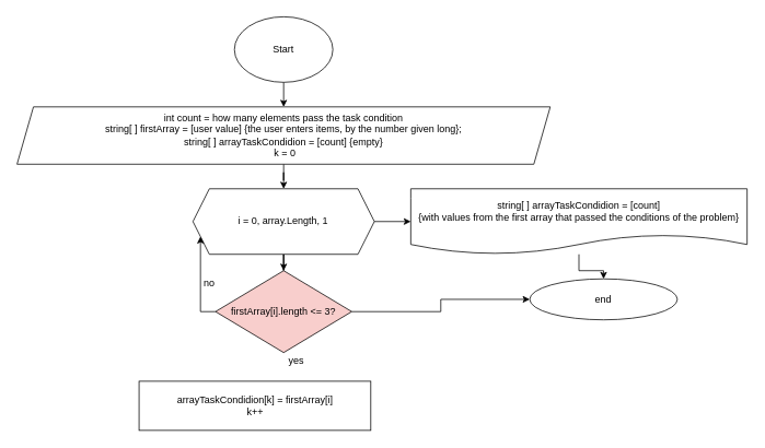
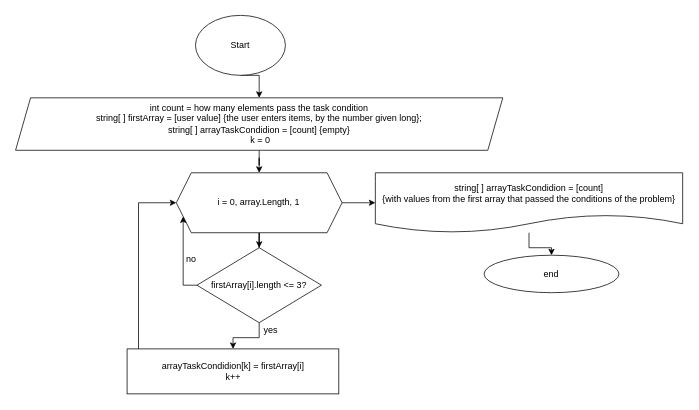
- <mxCell id="3" value="Start" style="ellipse;whiteSpace=wrap;html=1;" vertex="1" parent="1"><mxGeometry x="285" y="20" width="120" height="80" as="geometry" /></mxCell>
+ <mxCell id="3" value="Start" style="ellipse;whiteSpace=wrap;html=1;" vertex="1" parent="1"><mxGeometry x="260" y="20" width="120" height="80" as="geometry" /></mxCell>
+ <mxCell id="12" style="edgeStyle=orthogonalEdgeStyle;rounded=0;orthogonalLoop=1;jettySize=auto;html=1;entryX=0;entryY=0.5;entryDx=0;entryDy=0;" edge="1" parent="1" source="13" target="8"><mxGeometry relative="1" as="geometry"><Array as="points"><mxPoint x="184" y="490" /><mxPoint x="184" y="270" /></Array></mxGeometry></mxCell>
- <mxCell id="11" value="firstArray[i].length &amp;lt;= 3?" style="rhombus;whiteSpace=wrap;html=1;fillColor=#f8cecc;" vertex="1" parent="1"><mxGeometry x="261.93" y="330" width="166.15" height="100" as="geometry" /></mxCell>
+ <mxCell id="11" value="firstArray[i].length &amp;lt;= 3?" style="rhombus;whiteSpace=wrap;html=1;" vertex="1" parent="1"><mxGeometry x="261.93" y="330" width="166.15" height="100" as="geometry" /></mxCell>
- <mxCell id="9" value="" style="edgeStyle=orthogonalEdgeStyle;rounded=0;orthogonalLoop=1;jettySize=auto;html=1;" edge="1" parent="1" source="11" target="18"><mxGeometry relative="1" as="geometry" /></mxCell>
+ <mxCell id="9" value="" style="edgeStyle=orthogonalEdgeStyle;rounded=0;orthogonalLoop=1;jettySize=auto;html=1;" edge="1" parent="1" source="11" target="13"><mxGeometry relative="1" as="geometry" /></mxCell>
